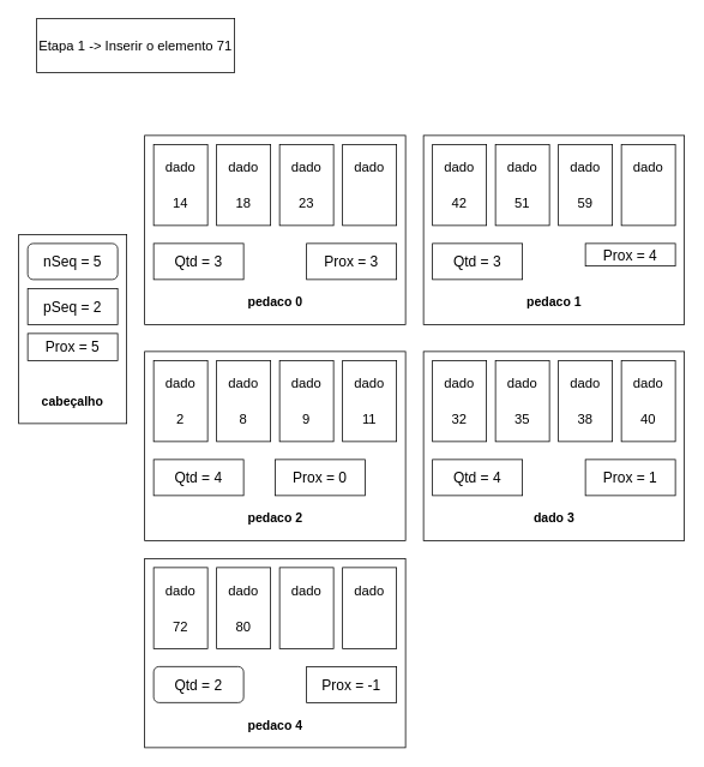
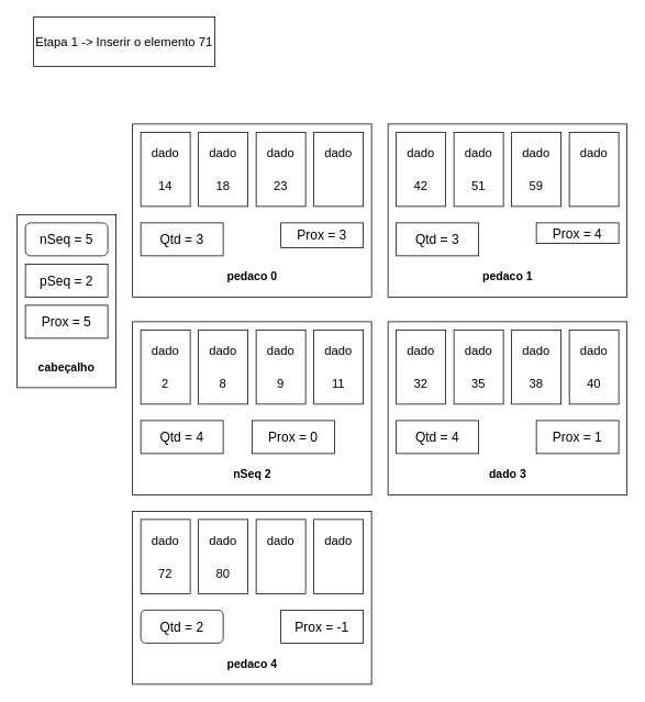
- <mxCell id="20" value="&lt;div&gt;&lt;font style=&quot;font-size: 16px;&quot;&gt;Prox = 3&lt;/font&gt;&lt;br&gt;&lt;/div&gt;" style="rounded=0;whiteSpace=wrap;html=1;" vertex="1" parent="1"><mxGeometry x="340" y="270" width="100" height="40" as="geometry" /></mxCell>
+ <mxCell id="20" value="&lt;div&gt;&lt;font style=&quot;font-size: 16px;&quot;&gt;Prox = 3&lt;/font&gt;&lt;br&gt;&lt;/div&gt;" style="rounded=0;whiteSpace=wrap;html=1;" vertex="1" parent="1"><mxGeometry x="340" y="270" width="100" height="30" as="geometry" /></mxCell>
- <mxCell id="5" value="&lt;div&gt;&lt;font style=&quot;font-size: 16px;&quot;&gt;Prox = 5&lt;/font&gt;&lt;br&gt;&lt;/div&gt;" style="rounded=0;whiteSpace=wrap;html=1;" vertex="1" parent="1"><mxGeometry x="30" y="370" width="100" height="30" as="geometry" /></mxCell>
+ <mxCell id="5" value="&lt;div&gt;&lt;font style=&quot;font-size: 16px;&quot;&gt;Prox = 5&lt;/font&gt;&lt;br&gt;&lt;/div&gt;" style="rounded=0;whiteSpace=wrap;html=1;" vertex="1" parent="1"><mxGeometry x="30" y="370" width="100" height="40" as="geometry" /></mxCell>
- <mxCell id="51" value="&lt;div&gt;&lt;font style=&quot;font-size: 14px;&quot;&gt;&lt;b&gt;pedaco 2&lt;/b&gt;&lt;/font&gt;&lt;/div&gt;" style="text;html=1;align=center;verticalAlign=middle;whiteSpace=wrap;rounded=0;" vertex="1" parent="1"><mxGeometry x="262.5" y="560" width="85" height="30" as="geometry" /></mxCell>
+ <mxCell id="51" value="&lt;div&gt;&lt;font style=&quot;font-size: 14px;&quot;&gt;&lt;b&gt;nSeq 2&lt;/b&gt;&lt;/font&gt;&lt;/div&gt;" style="text;html=1;align=center;verticalAlign=middle;whiteSpace=wrap;rounded=0;" vertex="1" parent="1"><mxGeometry x="262.5" y="560" width="85" height="30" as="geometry" /></mxCell>
